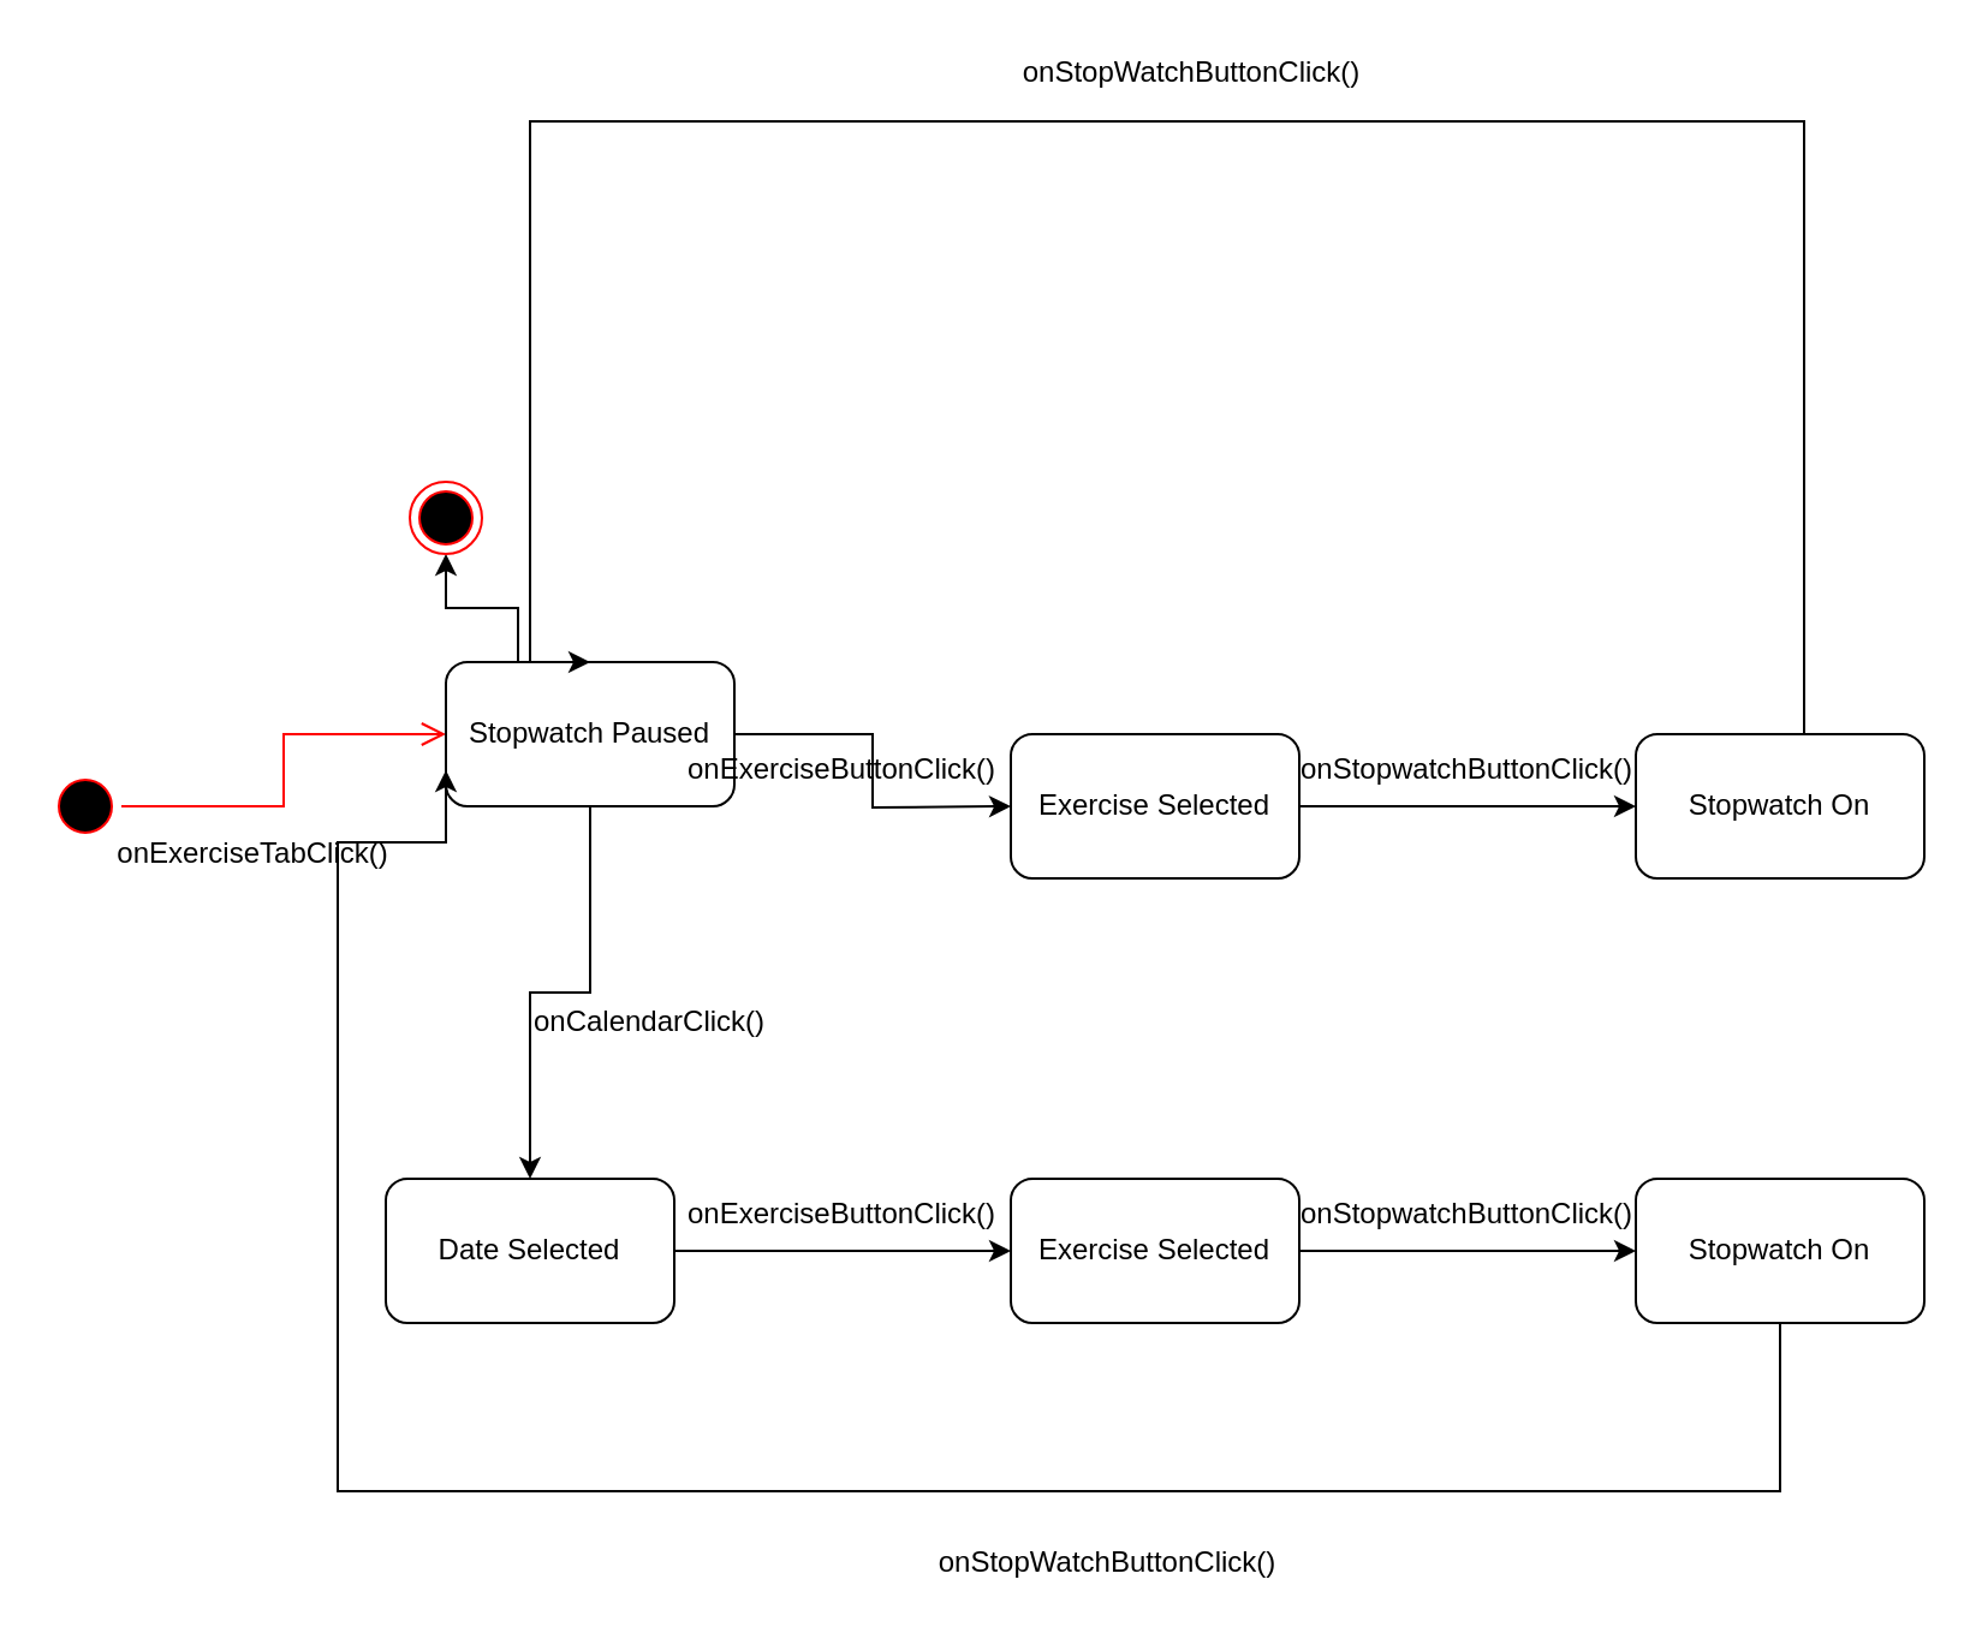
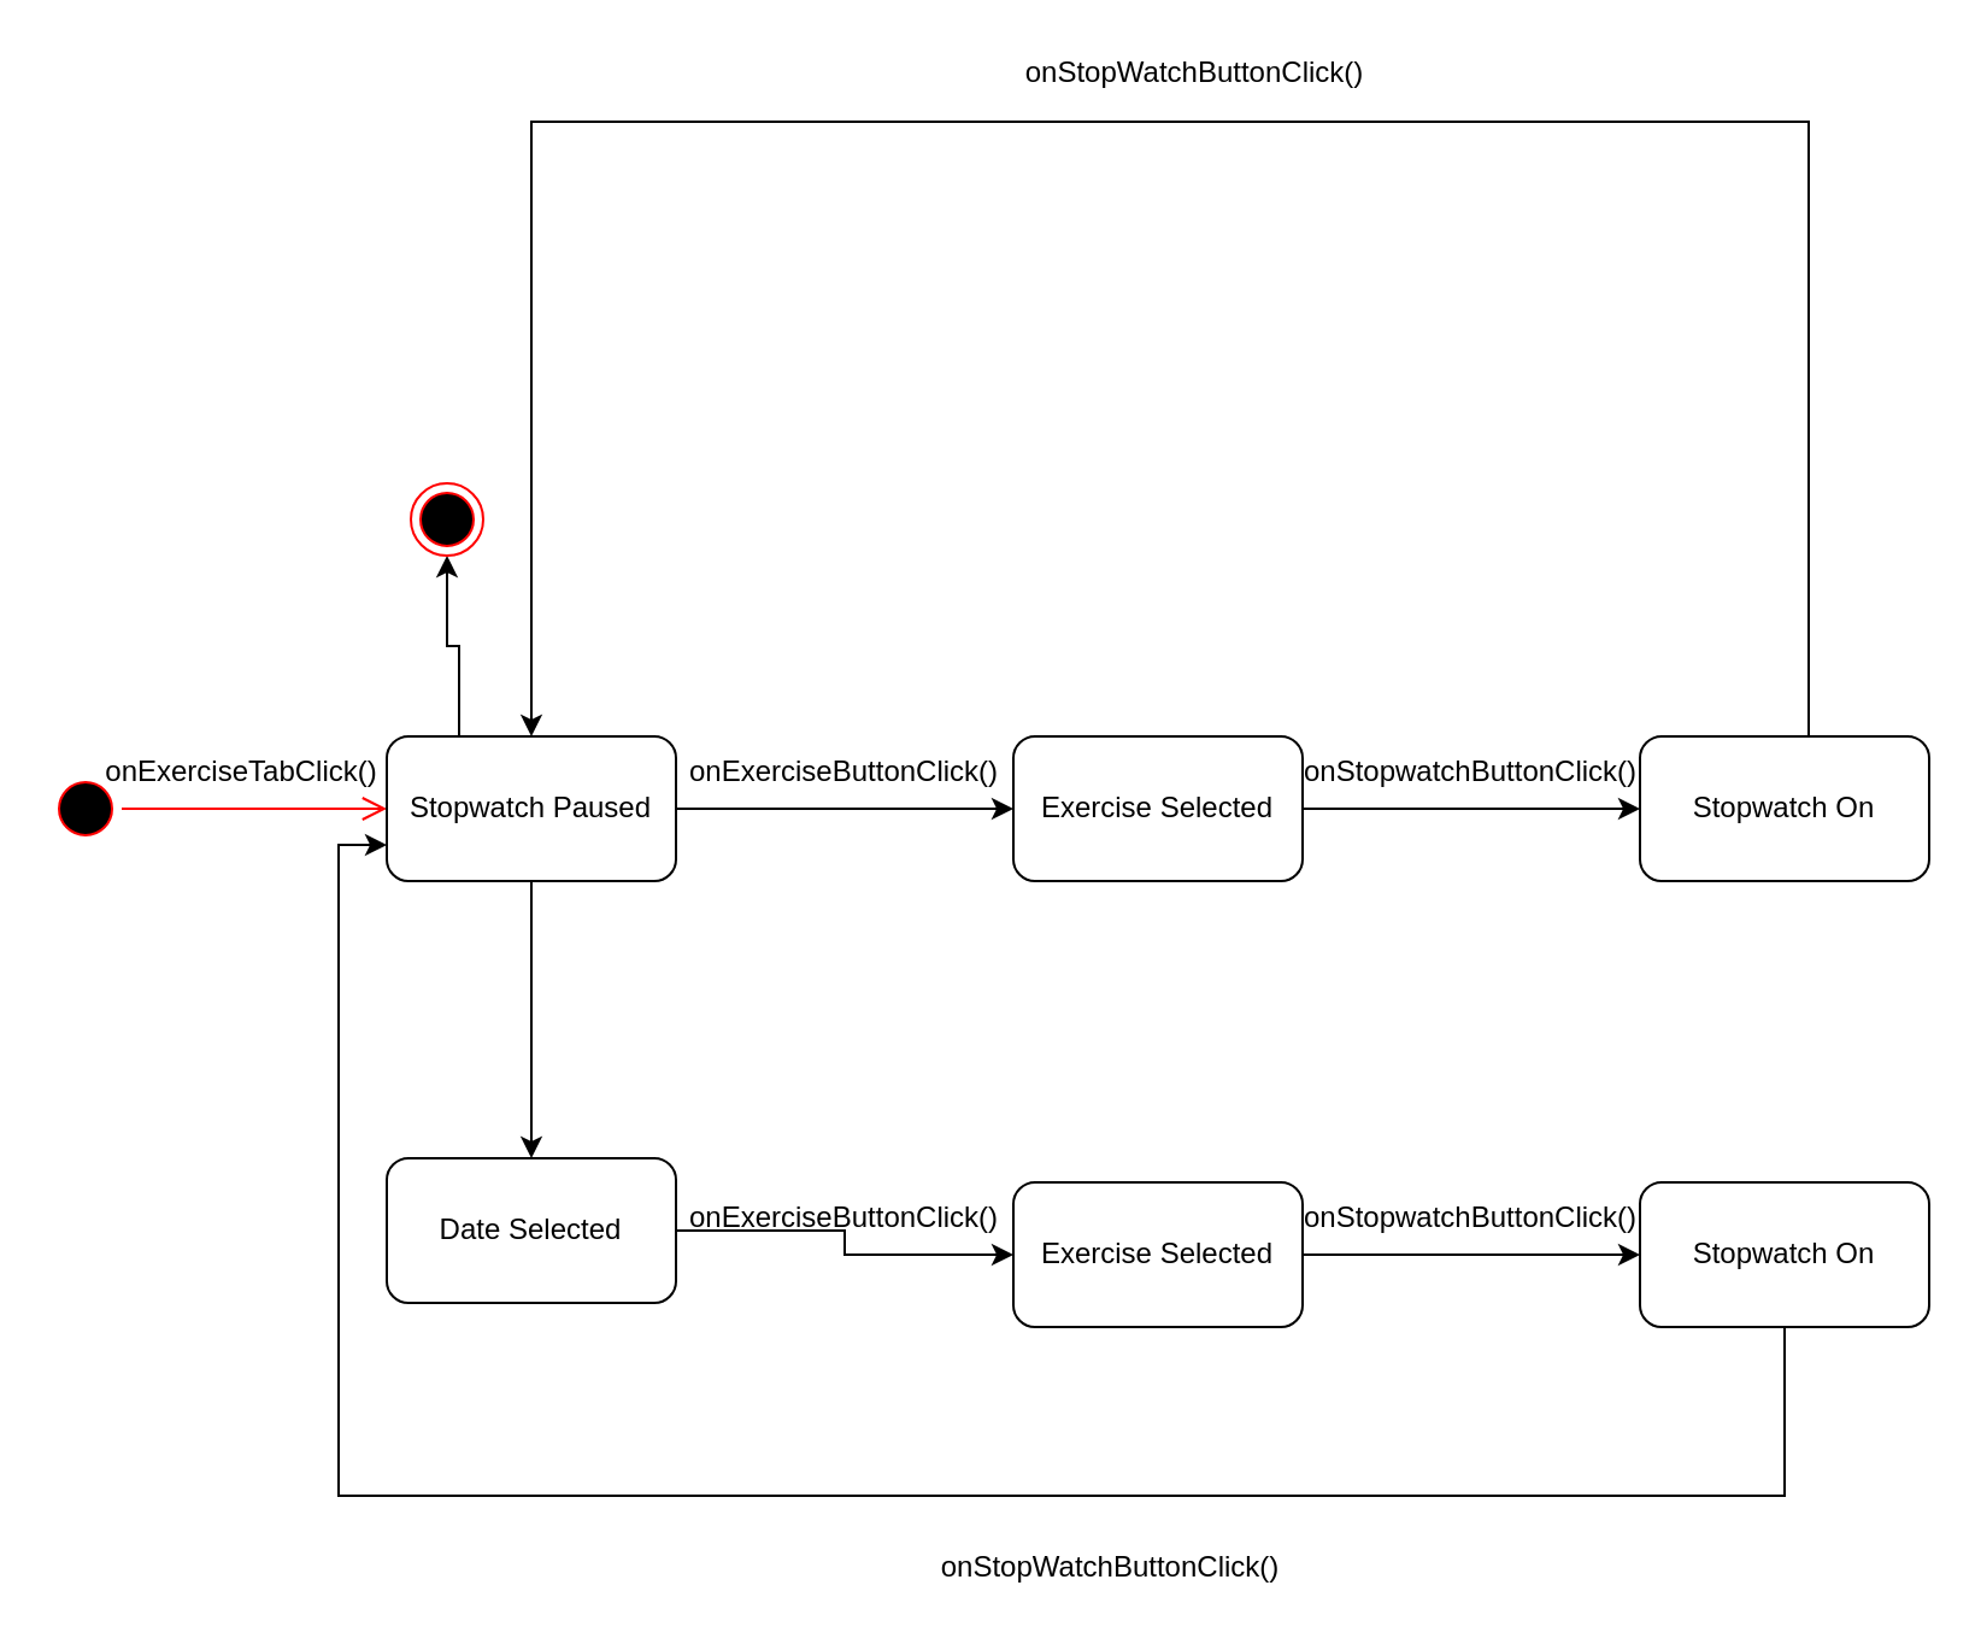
- <mxCell id="7" value="Stopwatch Paused" style="rounded=1;whiteSpace=wrap;html=1;" parent="1" vertex="1"><mxGeometry x="185" y="275" width="120" height="60" as="geometry" /></mxCell>
+ <mxCell id="7" value="Stopwatch Paused" style="rounded=1;whiteSpace=wrap;html=1;" parent="1" vertex="1"><mxGeometry x="160" y="305" width="120" height="60" as="geometry" /></mxCell>
- <mxCell id="8" value="onExerciseTabClick()" style="text;html=1;strokeColor=none;fillColor=none;align=center;verticalAlign=middle;whiteSpace=wrap;rounded=0;" parent="1" vertex="1"><mxGeometry x="75" y="340" width="60" height="30" as="geometry" /></mxCell>
+ <mxCell id="8" value="onExerciseTabClick()" style="text;html=1;strokeColor=none;fillColor=none;align=center;verticalAlign=middle;whiteSpace=wrap;rounded=0;" parent="1" vertex="1"><mxGeometry x="70" y="305" width="60" height="30" as="geometry" /></mxCell>
- <mxCell id="9" value="onCalendarClick()" style="text;html=1;strokeColor=none;fillColor=none;align=center;verticalAlign=middle;whiteSpace=wrap;rounded=0;" parent="1" vertex="1"><mxGeometry x="240" y="410" width="60" height="30" as="geometry" /></mxCell>
- <mxCell id="11" value="Date Selected" style="rounded=1;whiteSpace=wrap;html=1;" parent="1" vertex="1"><mxGeometry x="160" y="490" width="120" height="60" as="geometry" /></mxCell>
+ <mxCell id="11" value="Date Selected" style="rounded=1;whiteSpace=wrap;html=1;" parent="1" vertex="1"><mxGeometry x="160" y="480" width="120" height="60" as="geometry" /></mxCell>
